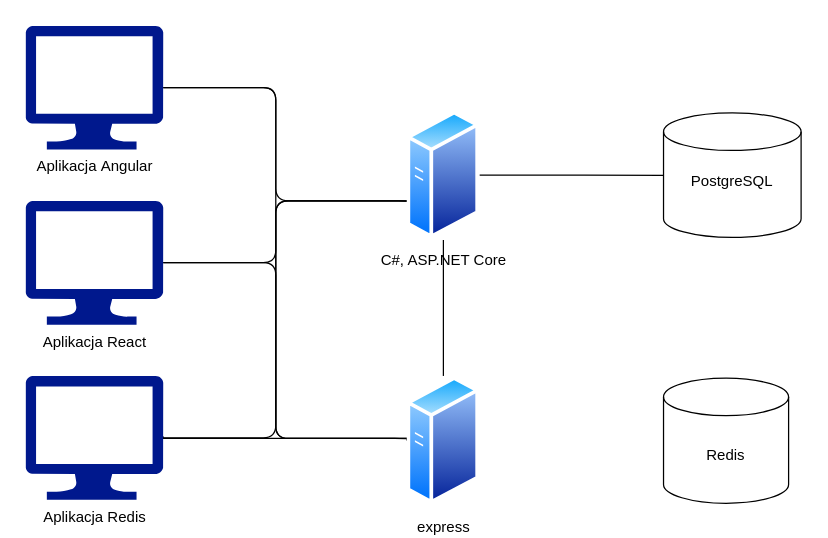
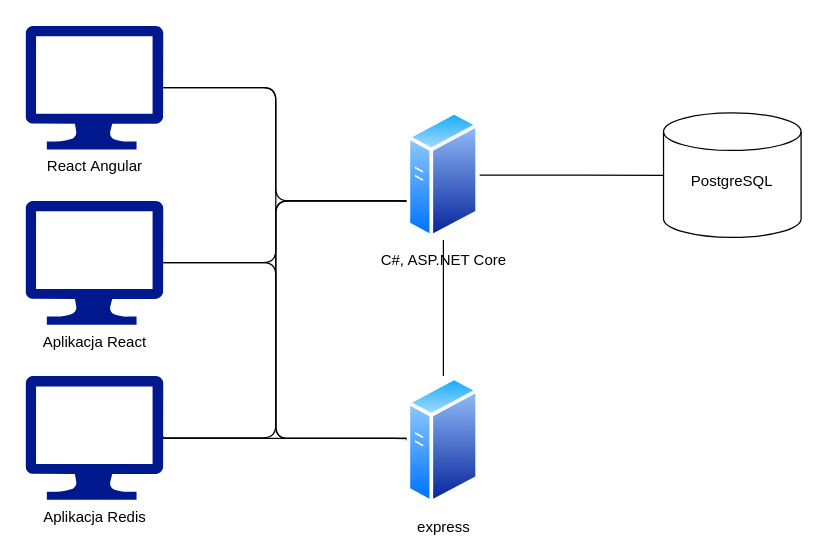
- <mxCell id="4" value="Aplikacja&amp;nbsp;&lt;span style=&quot;background-color: initial;&quot;&gt;Angular&lt;/span&gt;" style="sketch=0;aspect=fixed;pointerEvents=1;shadow=0;dashed=0;html=1;strokeColor=none;labelPosition=center;verticalLabelPosition=bottom;verticalAlign=top;align=center;fillColor=#00188D;shape=mxgraph.azure.computer" vertex="1" parent="1"><mxGeometry x="20" y="20" width="110" height="99" as="geometry" /></mxCell>
+ <mxCell id="4" value="React&amp;nbsp;&lt;span style=&quot;background-color: initial;&quot;&gt;Angular&lt;/span&gt;" style="sketch=0;aspect=fixed;pointerEvents=1;shadow=0;dashed=0;html=1;strokeColor=none;labelPosition=center;verticalLabelPosition=bottom;verticalAlign=top;align=center;fillColor=#00188D;shape=mxgraph.azure.computer" vertex="1" parent="1"><mxGeometry x="20" y="20" width="110" height="99" as="geometry" /></mxCell>
- <mxCell id="15" value="Redis" style="shape=cylinder3;whiteSpace=wrap;html=1;boundedLbl=1;backgroundOutline=1;size=15;" vertex="1" parent="1"><mxGeometry x="530" y="301.79" width="100" height="100" as="geometry" /></mxCell>
